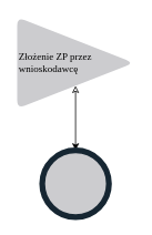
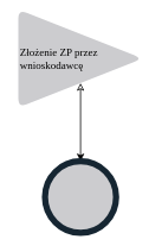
- <mxCell id="3" value="Złożenie ZP przez wnioskodawcę" style="triangle;whiteSpace=wrap;html=1;fontFamily=Verdana;align=left;strokeWidth=7;rounded=1;fillColor=#cccccf;strokeColor=none;" vertex="1" parent="1"><mxGeometry x="20" y="20" width="140" height="110" as="geometry" /></mxCell>
+ <mxCell id="3" value="Złożenie ZP przez wnioskodawcę" style="triangle;whiteSpace=wrap;html=1;fontFamily=Verdana;align=left;strokeWidth=7;rounded=1;fillColor=#cccccf;strokeColor=none;" vertex="1" parent="1"><mxGeometry x="20" y="10" width="140" height="110" as="geometry" /></mxCell>
